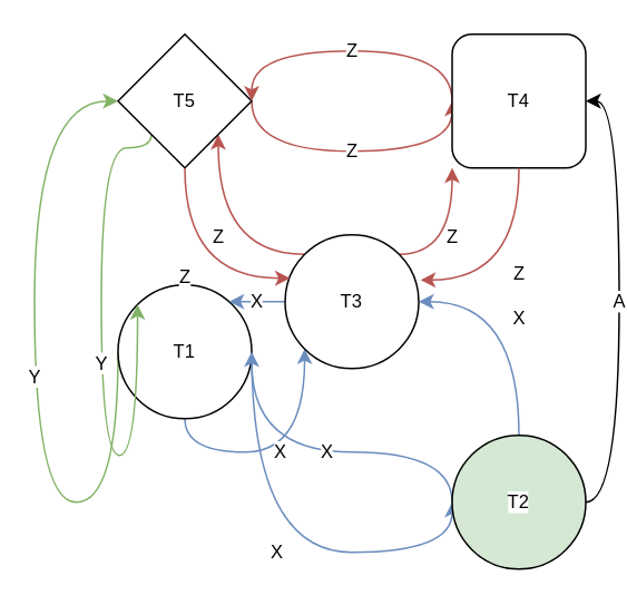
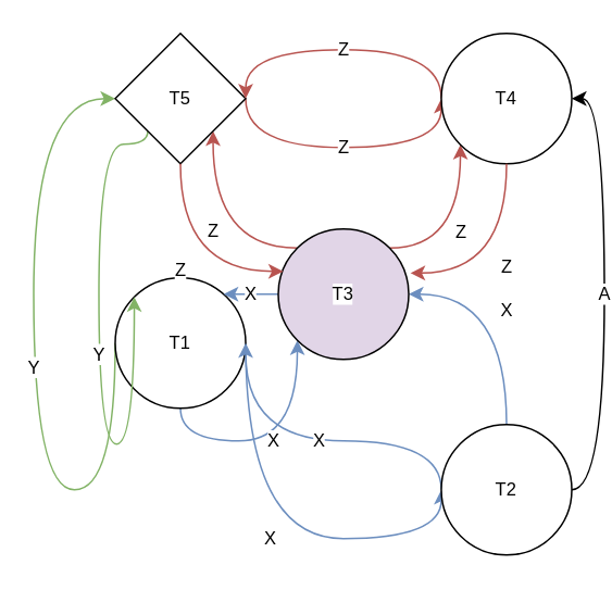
- <mxCell id="18" value="T4" style="whiteSpace=wrap;html=1;aspect=fixed;fontFamily=Helvetica;fontSize=11;fontColor=default;labelBackgroundColor=default;rounded=1;" vertex="1" parent="1"><mxGeometry x="270" y="20" width="80" height="80" as="geometry" /></mxCell>
+ <mxCell id="18" value="T4" style="ellipse;whiteSpace=wrap;html=1;aspect=fixed;fontFamily=Helvetica;fontSize=11;fontColor=default;labelBackgroundColor=default;" vertex="1" parent="1"><mxGeometry x="270" y="20" width="80" height="80" as="geometry" /></mxCell>
- <mxCell id="13" value="T3" style="ellipse;whiteSpace=wrap;html=1;aspect=fixed;fontFamily=Helvetica;fontSize=11;fontColor=default;labelBackgroundColor=default;" vertex="1" parent="1"><mxGeometry x="170" y="140" width="80" height="80" as="geometry" /></mxCell>
+ <mxCell id="13" value="T3" style="ellipse;whiteSpace=wrap;html=1;aspect=fixed;fontFamily=Helvetica;fontSize=11;fontColor=default;labelBackgroundColor=default;fillColor=#e1d5e7;" vertex="1" parent="1"><mxGeometry x="170" y="140" width="80" height="80" as="geometry" /></mxCell>
- <mxCell id="9" value="T2" style="ellipse;whiteSpace=wrap;html=1;aspect=fixed;fontFamily=Helvetica;fontSize=11;fontColor=default;labelBackgroundColor=default;fillColor=#d5e8d4;" vertex="1" parent="1"><mxGeometry x="270" y="260" width="80" height="80" as="geometry" /></mxCell>
+ <mxCell id="9" value="T2" style="ellipse;whiteSpace=wrap;html=1;aspect=fixed;fontFamily=Helvetica;fontSize=11;fontColor=default;labelBackgroundColor=default;" vertex="1" parent="1"><mxGeometry x="270" y="260" width="80" height="80" as="geometry" /></mxCell>
